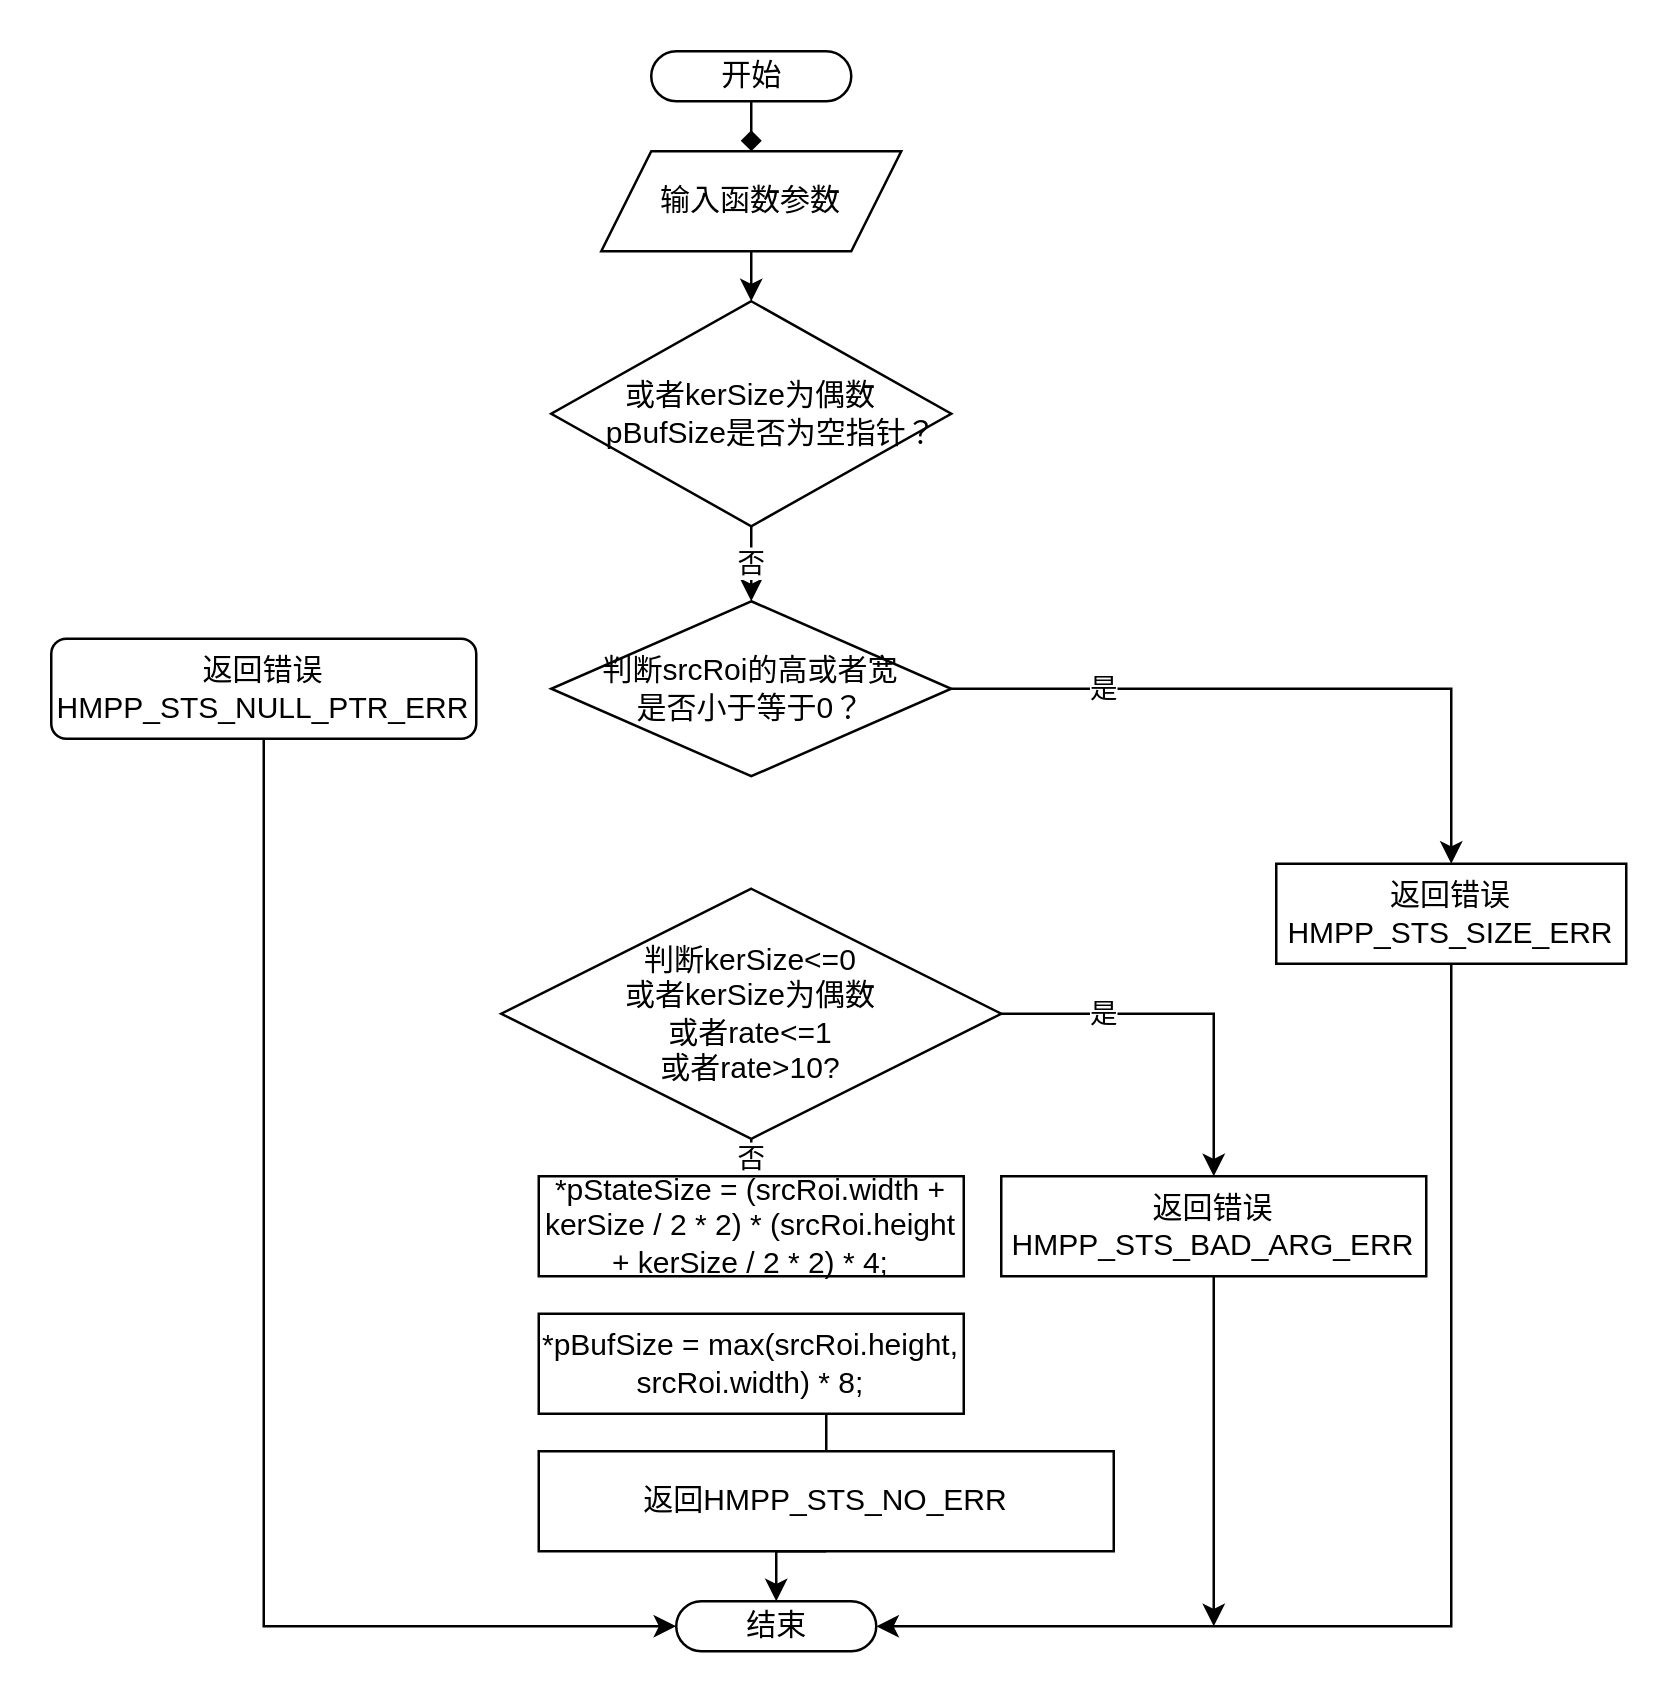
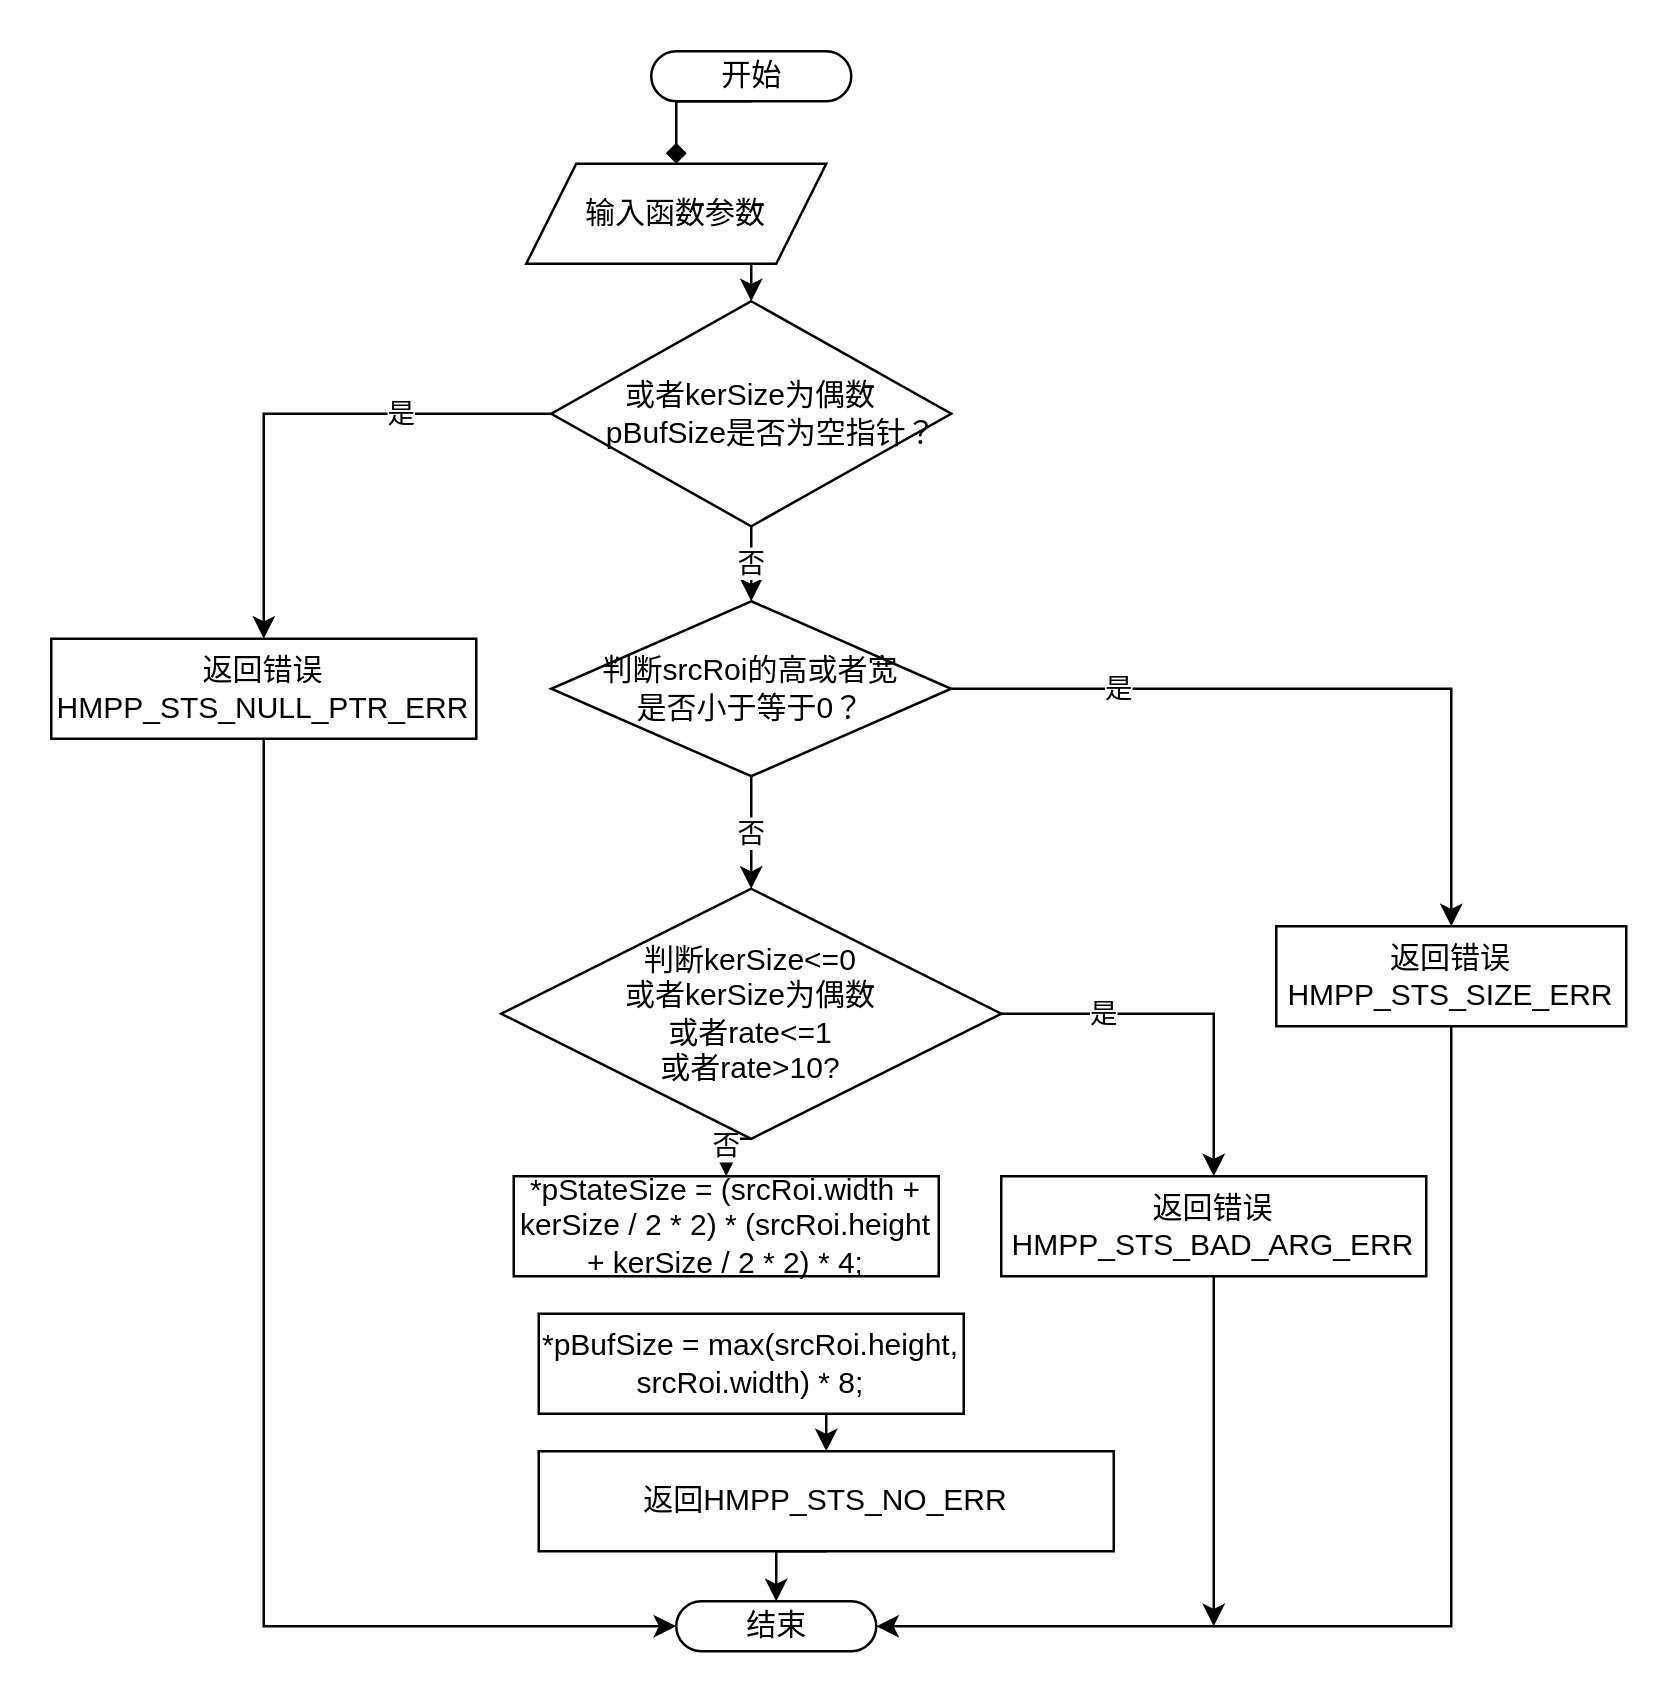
- <mxCell id="5" value="输入函数参数" style="shape=parallelogram;perimeter=parallelogramPerimeter;whiteSpace=wrap;html=1;fixedSize=1;" parent="1" vertex="1"><mxGeometry x="240" y="60" width="120" height="40" as="geometry" /></mxCell>
+ <mxCell id="5" value="输入函数参数" style="shape=parallelogram;perimeter=parallelogramPerimeter;whiteSpace=wrap;html=1;fixedSize=1;" parent="1" vertex="1"><mxGeometry x="210" y="65" width="120" height="40" as="geometry" /></mxCell>
+ <mxCell id="6" value="是" style="edgeStyle=orthogonalEdgeStyle;rounded=0;orthogonalLoop=1;jettySize=auto;html=1;exitX=0;exitY=0.5;exitDx=0;exitDy=0;" parent="1" source="8" target="11" edge="1"><mxGeometry x="-0.415" relative="1" as="geometry"><mxPoint as="offset" /></mxGeometry></mxCell>
- <mxCell id="11" value="返回错误HMPP_STS_NULL_PTR_ERR" style="whiteSpace=wrap;html=1;fillColor=#ffffff;gradientColor=none;rounded=1;" parent="1" vertex="1"><mxGeometry x="20" y="255" width="170" height="40" as="geometry" /></mxCell>
+ <mxCell id="11" value="返回错误HMPP_STS_NULL_PTR_ERR" style="rounded=0;whiteSpace=wrap;html=1;fillColor=#ffffff;gradientColor=none;" parent="1" vertex="1"><mxGeometry x="20" y="255" width="170" height="40" as="geometry" /></mxCell>
+ <mxCell id="12" value="否" style="edgeStyle=orthogonalEdgeStyle;rounded=0;orthogonalLoop=1;jettySize=auto;html=1;exitX=0.5;exitY=1;exitDx=0;exitDy=0;entryX=0.5;entryY=0;entryDx=0;entryDy=0;" parent="1" source="14" target="17" edge="1"><mxGeometry relative="1" as="geometry" /></mxCell>
- <mxCell id="19" value="返回错误HMPP_STS_SIZE_ERR" style="rounded=0;whiteSpace=wrap;html=1;fillColor=#ffffff;gradientColor=none;" parent="1" vertex="1"><mxGeometry x="510" y="345" width="140" height="40" as="geometry" /></mxCell>
+ <mxCell id="19" value="返回错误HMPP_STS_SIZE_ERR" style="rounded=0;whiteSpace=wrap;html=1;fillColor=#ffffff;gradientColor=none;" parent="1" vertex="1"><mxGeometry x="510" y="370" width="140" height="40" as="geometry" /></mxCell>
- <mxCell id="22" value="*pStateSize = (srcRoi.width + kerSize / 2 * 2) * (srcRoi.height + kerSize / 2 * 2) * 4;" style="rounded=0;whiteSpace=wrap;html=1;fillColor=#ffffff;gradientColor=none;" parent="1" vertex="1"><mxGeometry x="215" y="470" width="170" height="40" as="geometry" /></mxCell>
+ <mxCell id="22" value="*pStateSize = (srcRoi.width + kerSize / 2 * 2) * (srcRoi.height + kerSize / 2 * 2) * 4;" style="rounded=0;whiteSpace=wrap;html=1;fillColor=#ffffff;gradientColor=none;" parent="1" vertex="1"><mxGeometry x="205" y="470" width="170" height="40" as="geometry" /></mxCell>
- <mxCell id="23" style="edgeStyle=orthogonalEdgeStyle;rounded=0;orthogonalLoop=1;jettySize=auto;html=1;exitX=0.5;exitY=1;exitDx=0;exitDy=0;entryX=0.5;entryY=0;entryDx=0;entryDy=0;endArrow=none;" parent="1" source="24" target="26" edge="1"><mxGeometry relative="1" as="geometry" /></mxCell>
+ <mxCell id="23" style="edgeStyle=orthogonalEdgeStyle;rounded=0;orthogonalLoop=1;jettySize=auto;html=1;exitX=0.5;exitY=1;exitDx=0;exitDy=0;entryX=0.5;entryY=0;entryDx=0;entryDy=0;" parent="1" source="24" target="26" edge="1"><mxGeometry relative="1" as="geometry" /></mxCell>
